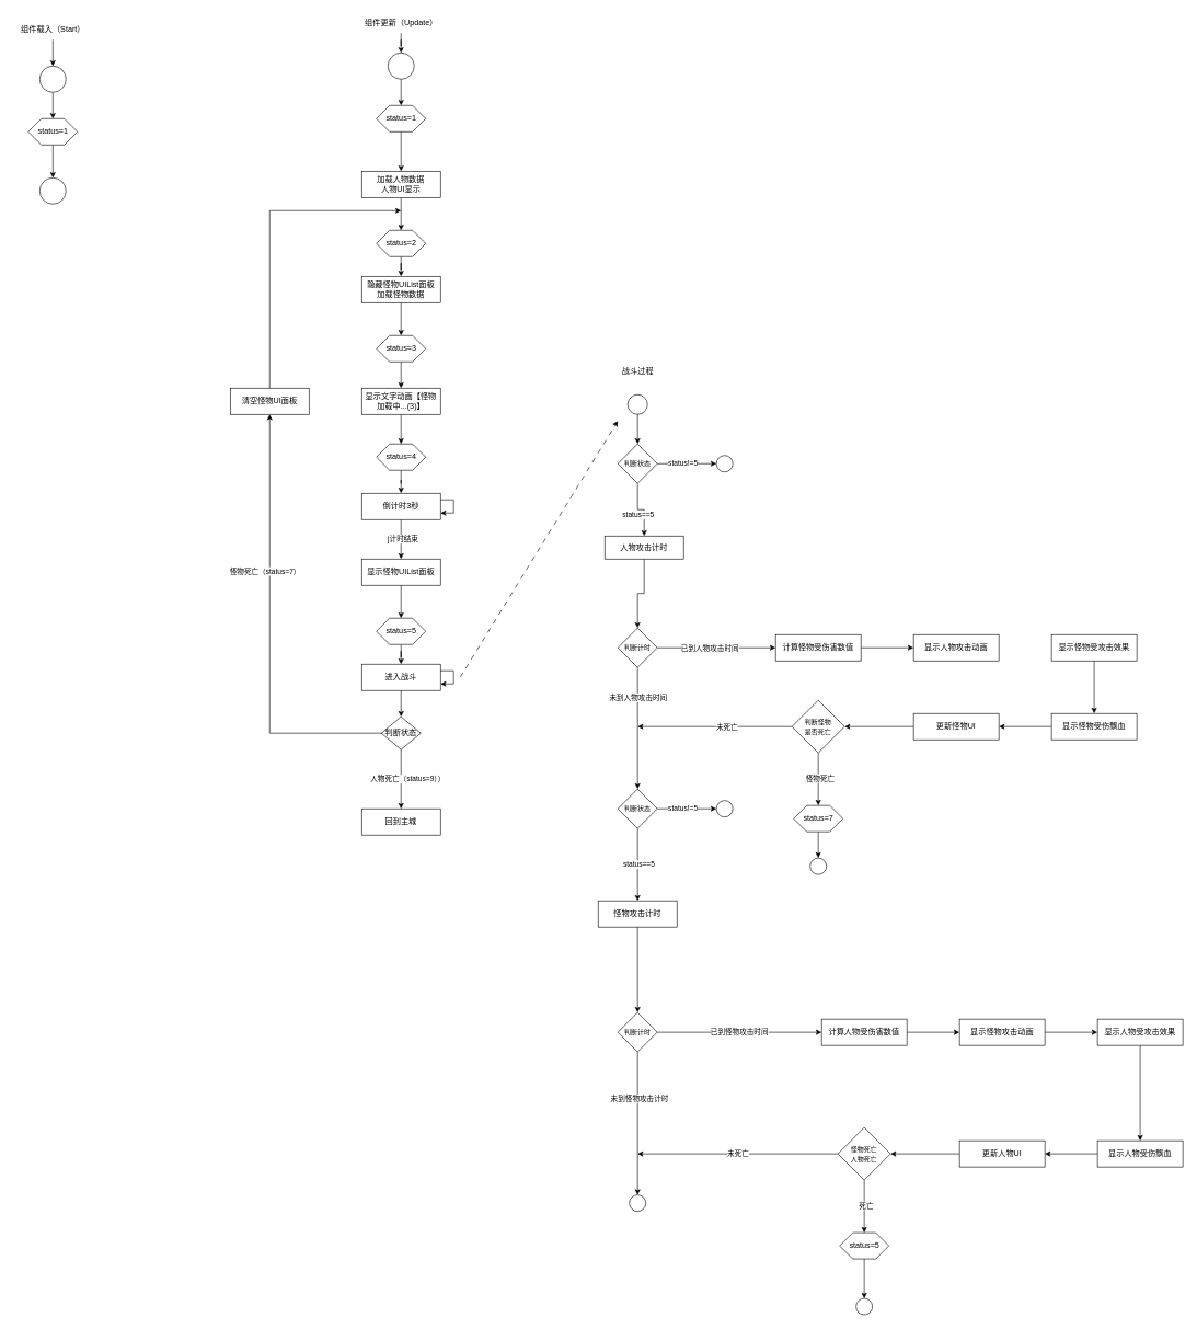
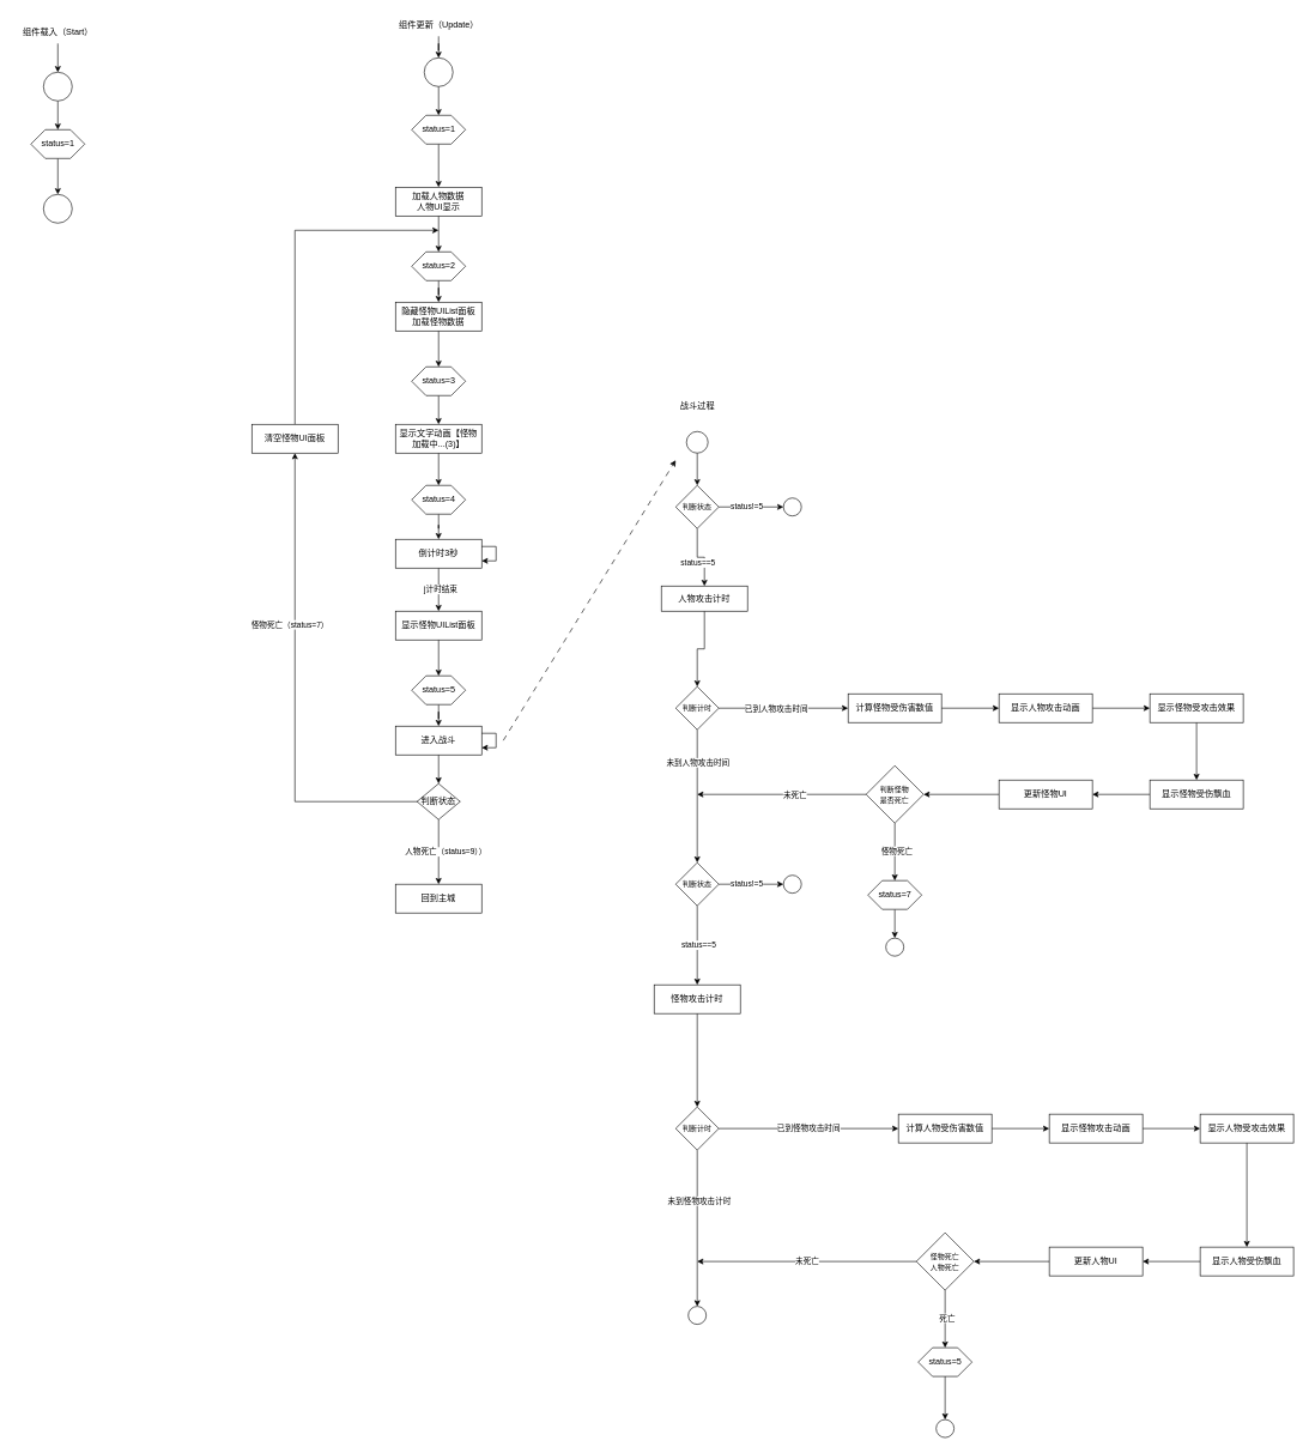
+ <mxCell id="40" value="" style="edgeStyle=orthogonalEdgeStyle;rounded=0;orthogonalLoop=1;jettySize=auto;html=1;" parent="1" source="41" target="43" edge="1"><mxGeometry relative="1" as="geometry" /></mxCell>
